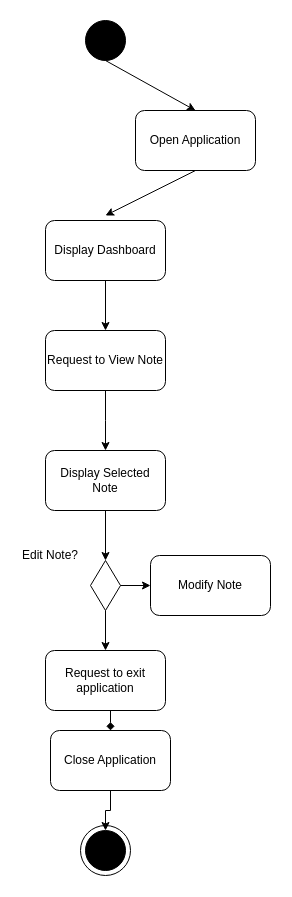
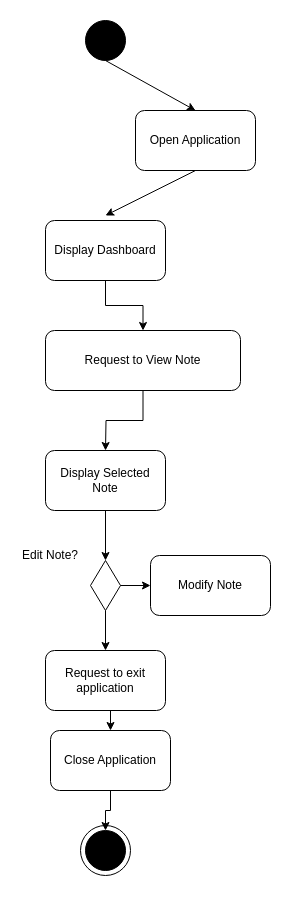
- <mxCell id="8" value="Request to View Note" style="rounded=1;whiteSpace=wrap;html=1;fillColor=#FFFFFF;" parent="1" vertex="1"><mxGeometry x="45" y="330" width="120" height="60" as="geometry" /></mxCell>
+ <mxCell id="8" value="Request to View Note" style="rounded=1;whiteSpace=wrap;html=1;fillColor=#FFFFFF;" parent="1" vertex="1"><mxGeometry x="45" y="330" width="195" height="60" as="geometry" /></mxCell>
- <mxCell id="16" style="edgeStyle=orthogonalEdgeStyle;rounded=0;orthogonalLoop=1;jettySize=auto;html=1;exitX=0.5;exitY=1;exitDx=0;exitDy=0;entryX=0.5;entryY=0;entryDx=0;entryDy=0;endArrow=diamond;" edge="1" parent="1" source="17" target="19"><mxGeometry relative="1" as="geometry" /></mxCell>
+ <mxCell id="16" style="edgeStyle=orthogonalEdgeStyle;rounded=0;orthogonalLoop=1;jettySize=auto;html=1;exitX=0.5;exitY=1;exitDx=0;exitDy=0;entryX=0.5;entryY=0;entryDx=0;entryDy=0;" edge="1" parent="1" source="17" target="19"><mxGeometry relative="1" as="geometry" /></mxCell>
